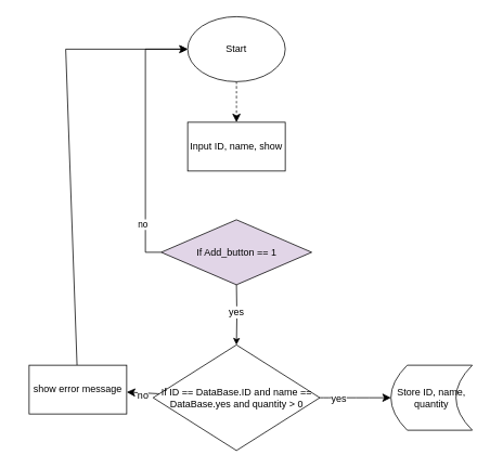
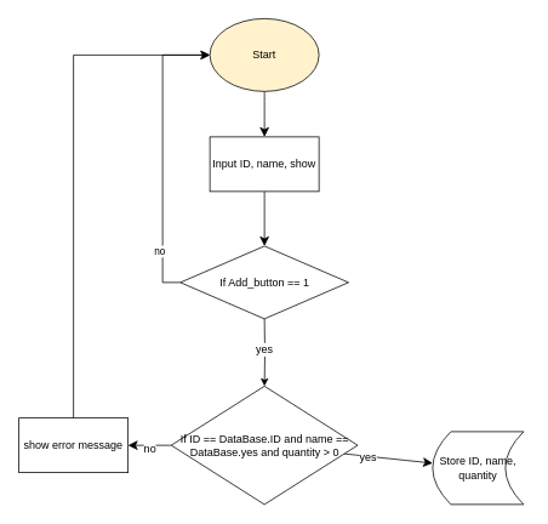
- <mxCell id="3" value="Start" style="ellipse;whiteSpace=wrap;html=1;" parent="1" vertex="1"><mxGeometry x="230" y="20" width="120" height="80" as="geometry" /></mxCell>
+ <mxCell id="3" value="Start" style="ellipse;whiteSpace=wrap;html=1;fillColor=#fff2cc;" parent="1" vertex="1"><mxGeometry x="230" y="20" width="120" height="80" as="geometry" /></mxCell>
- <mxCell id="2" value="" style="edgeStyle=none;curved=1;rounded=0;orthogonalLoop=1;jettySize=auto;html=1;fontSize=12;startSize=8;endSize=8;dashed=1;" parent="1" source="3" target="17" edge="1"><mxGeometry relative="1" as="geometry" /></mxCell>
+ <mxCell id="2" value="" style="edgeStyle=none;curved=1;rounded=0;orthogonalLoop=1;jettySize=auto;html=1;fontSize=12;startSize=8;endSize=8;" parent="1" source="3" target="17" edge="1"><mxGeometry relative="1" as="geometry" /></mxCell>
+ <mxCell id="16" value="" style="edgeStyle=none;curved=1;rounded=0;orthogonalLoop=1;jettySize=auto;html=1;fontSize=12;startSize=8;endSize=8;" parent="1" source="17" target="19" edge="1"><mxGeometry relative="1" as="geometry" /></mxCell>
- <mxCell id="19" value="If Add_button == 1" style="rhombus;whiteSpace=wrap;html=1;fillColor=#e1d5e7;" parent="1" vertex="1"><mxGeometry x="197.5" y="270" width="185" height="80" as="geometry" /></mxCell>
+ <mxCell id="19" value="If Add_button == 1" style="rhombus;whiteSpace=wrap;html=1;" parent="1" vertex="1"><mxGeometry x="197.5" y="270" width="185" height="80" as="geometry" /></mxCell>
- <mxCell id="15" value="show error message" style="rounded=0;whiteSpace=wrap;html=1;" parent="1" vertex="1"><mxGeometry x="35" y="449" width="120" height="60" as="geometry" /></mxCell>
+ <mxCell id="15" value="show error message" style="rounded=0;whiteSpace=wrap;html=1;" parent="1" vertex="1"><mxGeometry x="20" y="459" width="120" height="60" as="geometry" /></mxCell>
- <mxCell id="6" value="Store ID, name, quantity" style="shape=dataStorage;whiteSpace=wrap;html=1;fixedSize=1;" parent="1" vertex="1"><mxGeometry x="480" y="449" width="100" height="80" as="geometry" /></mxCell>
+ <mxCell id="6" value="Store ID, name, quantity" style="shape=dataStorage;whiteSpace=wrap;html=1;fixedSize=1;" parent="1" vertex="1"><mxGeometry x="475" y="474" width="100" height="80" as="geometry" /></mxCell>
